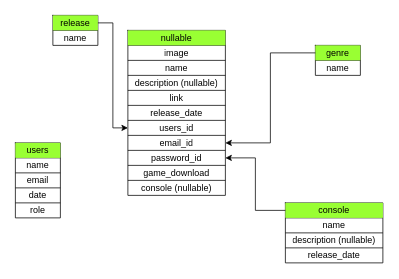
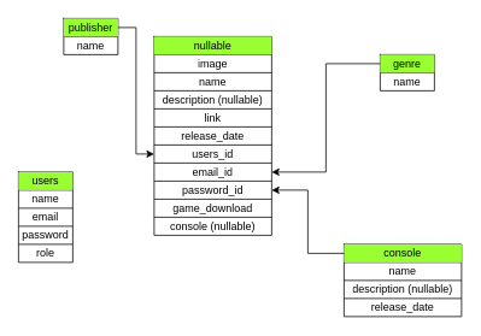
- <mxCell id="16" value="release" style="shape=partialRectangle;html=1;whiteSpace=wrap;connectable=0;strokeColor=inherit;overflow=hidden;fillColor=#99FF33;top=0;left=0;bottom=0;right=0;pointerEvents=1;" vertex="1" parent="15"><mxGeometry width="60" height="20" as="geometry"><mxRectangle width="60" height="20" as="alternateBounds" /></mxGeometry></mxCell>
+ <mxCell id="16" value="publisher" style="shape=partialRectangle;html=1;whiteSpace=wrap;connectable=0;strokeColor=inherit;overflow=hidden;fillColor=#99FF33;top=0;left=0;bottom=0;right=0;pointerEvents=1;" vertex="1" parent="15"><mxGeometry width="60" height="20" as="geometry"><mxRectangle width="60" height="20" as="alternateBounds" /></mxGeometry></mxCell>
- <mxCell id="10" value="date" style="shape=partialRectangle;html=1;whiteSpace=wrap;connectable=0;strokeColor=inherit;overflow=hidden;fillColor=none;top=0;left=0;bottom=0;right=0;pointerEvents=1;" vertex="1" parent="9"><mxGeometry width="60" height="20" as="geometry"><mxRectangle width="60" height="20" as="alternateBounds" /></mxGeometry></mxCell>
+ <mxCell id="10" value="password" style="shape=partialRectangle;html=1;whiteSpace=wrap;connectable=0;strokeColor=inherit;overflow=hidden;fillColor=none;top=0;left=0;bottom=0;right=0;pointerEvents=1;" vertex="1" parent="9"><mxGeometry width="60" height="20" as="geometry"><mxRectangle width="60" height="20" as="alternateBounds" /></mxGeometry></mxCell>
